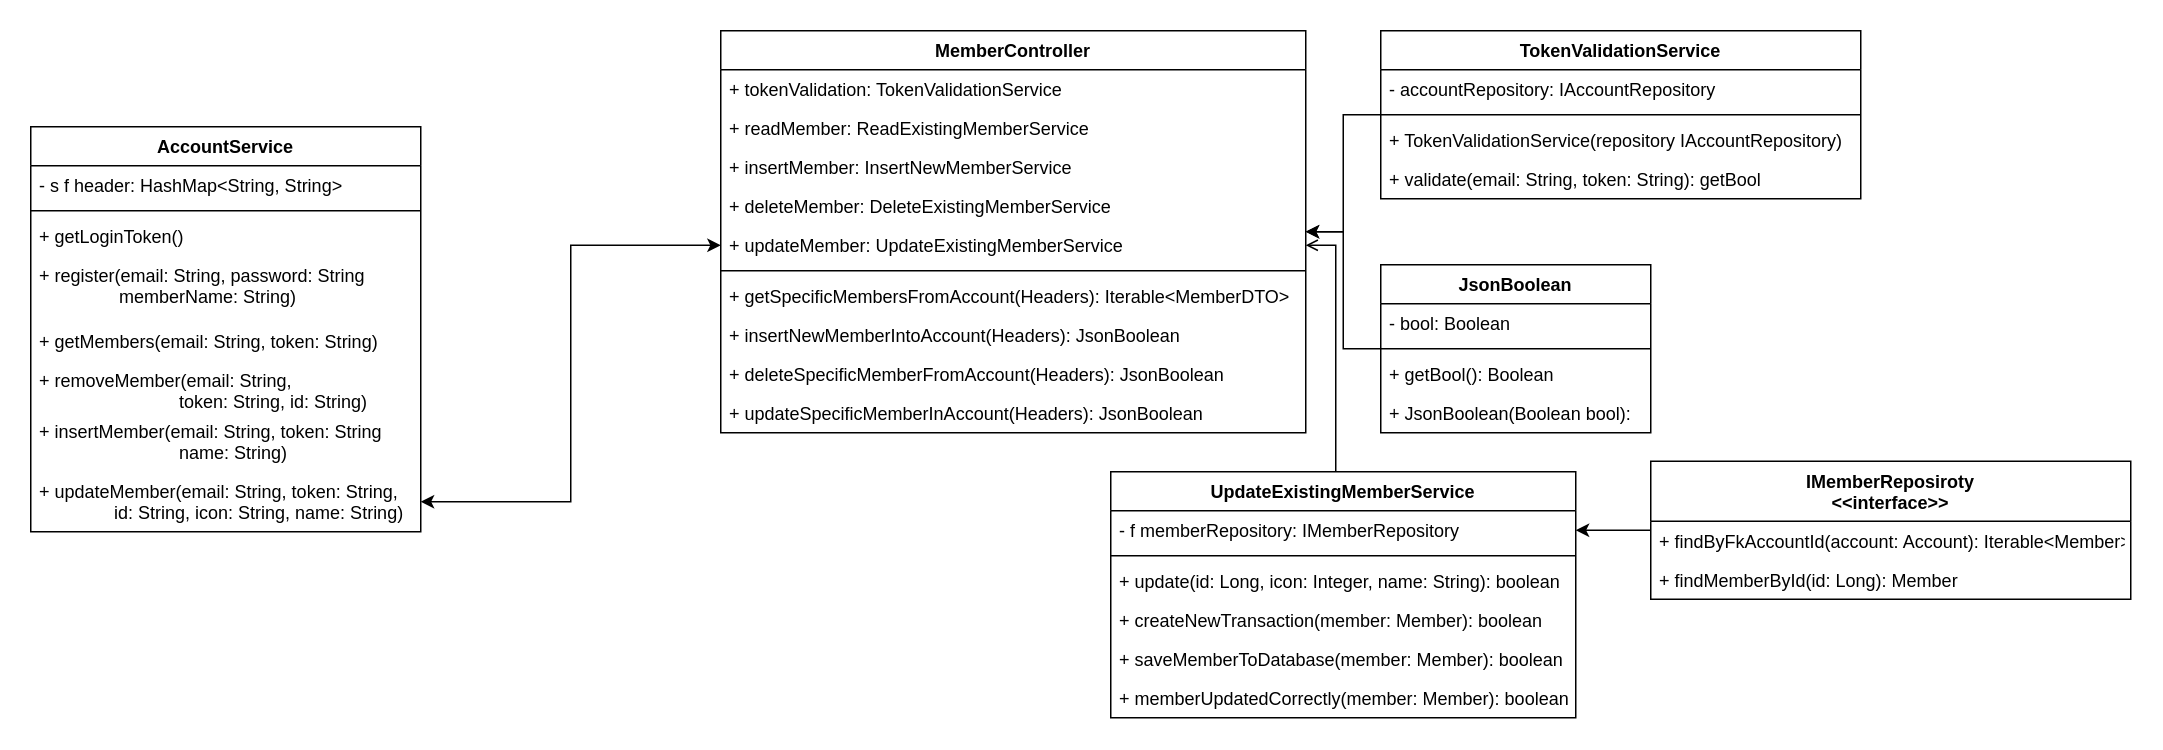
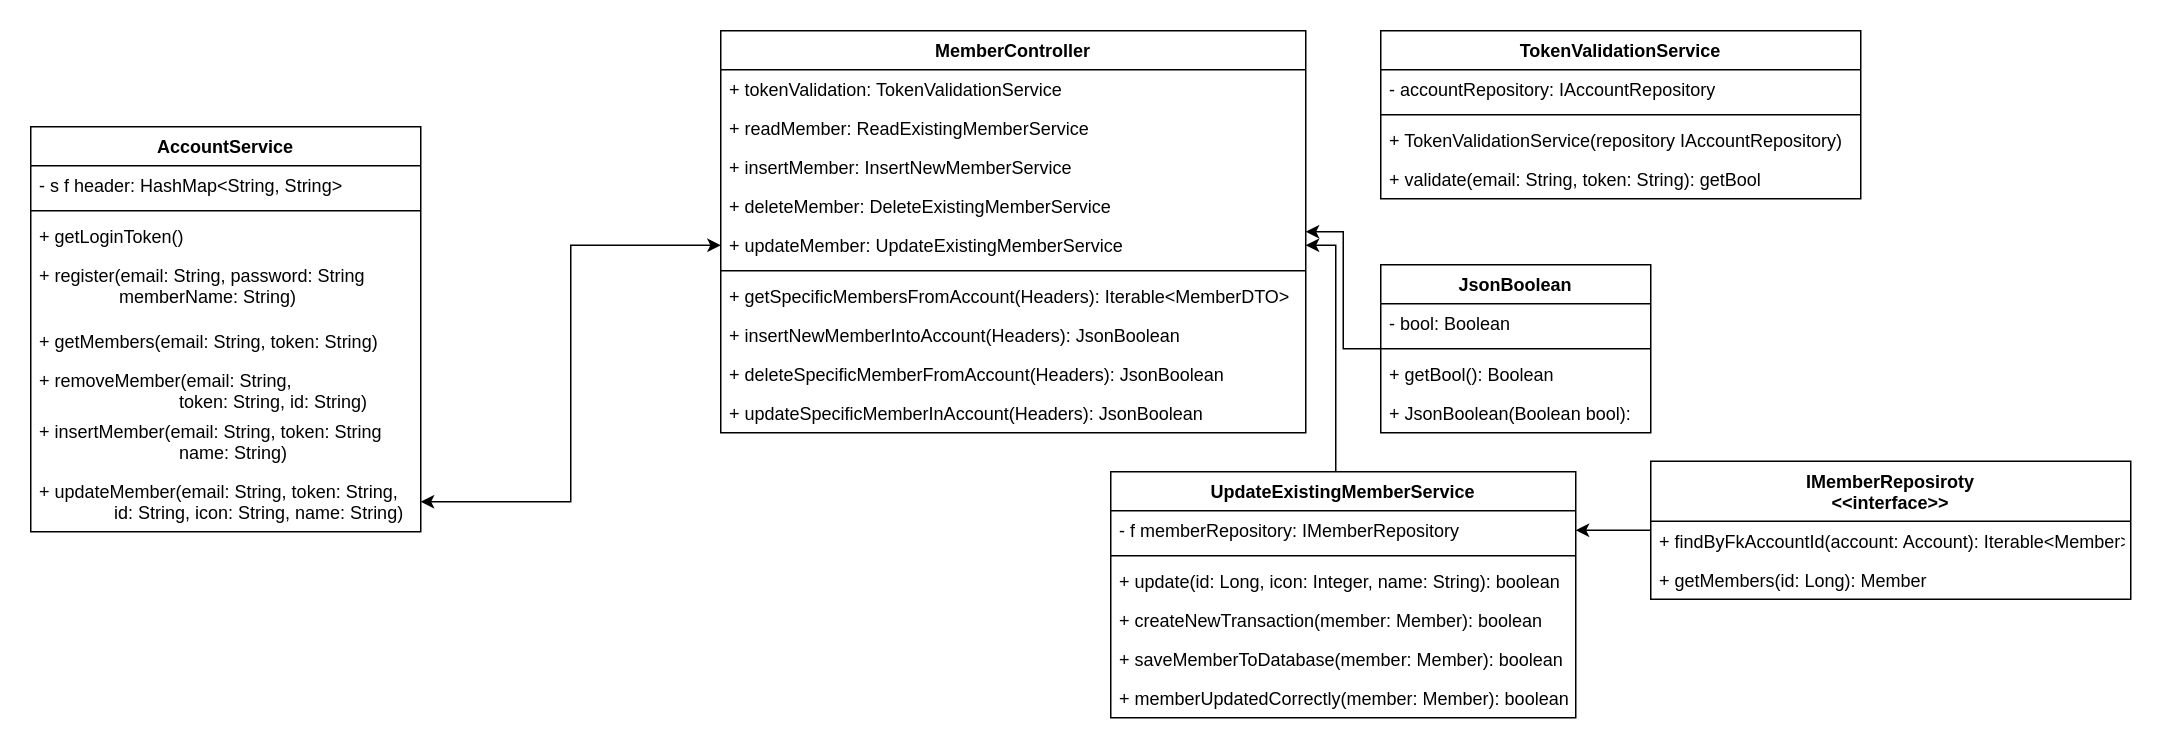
- <mxCell id="36" style="edgeStyle=orthogonalEdgeStyle;rounded=0;orthogonalLoop=1;jettySize=auto;html=1;" edge="1" parent="1" source="37" target="11"><mxGeometry relative="1" as="geometry" /></mxCell>
- <mxCell id="28" style="edgeStyle=orthogonalEdgeStyle;rounded=0;orthogonalLoop=1;jettySize=auto;html=1;endArrow=open;" edge="1" parent="1" source="29" target="16"><mxGeometry relative="1" as="geometry"><Array as="points"><mxPoint x="890" y="163" /></Array></mxGeometry></mxCell>
+ <mxCell id="28" style="edgeStyle=orthogonalEdgeStyle;rounded=0;orthogonalLoop=1;jettySize=auto;html=1;" edge="1" parent="1" source="29" target="16"><mxGeometry relative="1" as="geometry"><Array as="points"><mxPoint x="890" y="163" /></Array></mxGeometry></mxCell>
- <mxCell id="45" value="+ findMemberById(id: Long): Member" style="text;strokeColor=none;fillColor=none;align=left;verticalAlign=top;spacingLeft=4;spacingRight=4;overflow=hidden;rotatable=0;points=[[0,0.5],[1,0.5]];portConstraint=eastwest;" vertex="1" parent="43"><mxGeometry y="66" width="320" height="26" as="geometry" /></mxCell>
+ <mxCell id="45" value="+ getMembers(id: Long): Member" style="text;strokeColor=none;fillColor=none;align=left;verticalAlign=top;spacingLeft=4;spacingRight=4;overflow=hidden;rotatable=0;points=[[0,0.5],[1,0.5]];portConstraint=eastwest;" vertex="1" parent="43"><mxGeometry y="66" width="320" height="26" as="geometry" /></mxCell>
